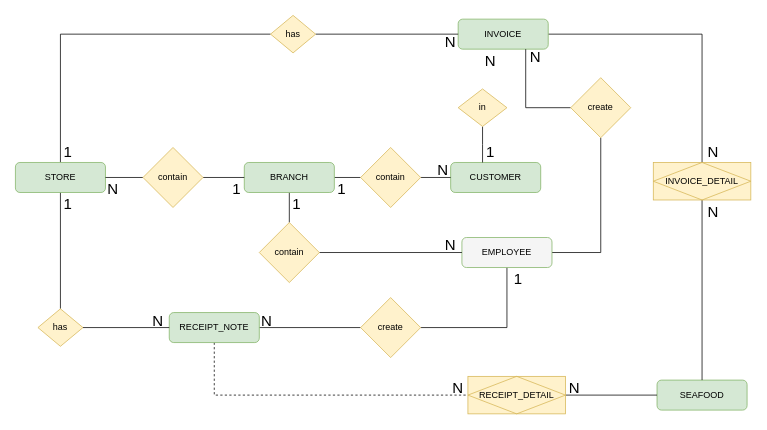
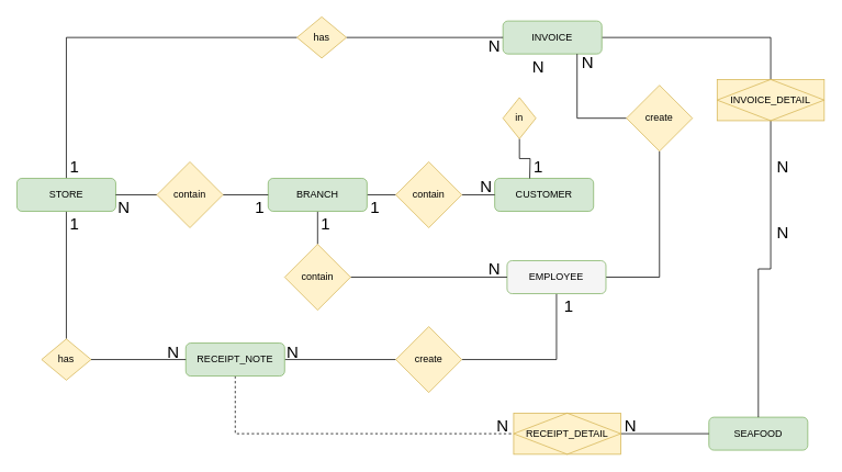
- <mxCell id="25" value="in" style="rhombus;whiteSpace=wrap;html=1;fillColor=#fff2cc;strokeColor=#d6b656;" parent="1" vertex="1"><mxGeometry x="610" y="118" width="65" height="50" as="geometry" /></mxCell>
+ <mxCell id="25" value="in" style="rhombus;whiteSpace=wrap;html=1;fillColor=#fff2cc;strokeColor=#d6b656;" parent="1" vertex="1"><mxGeometry x="610" y="118" width="40" height="50" as="geometry" /></mxCell>
- <mxCell id="19" value="INVOICE_DETAIL" style="shape=associativeEntity;whiteSpace=wrap;html=1;align=center;fontSize=12;fillColor=#fff2cc;strokeColor=#d6b656;" parent="1" vertex="1"><mxGeometry x="870" y="216" width="130" height="50" as="geometry" /></mxCell>
+ <mxCell id="19" value="INVOICE_DETAIL" style="shape=associativeEntity;whiteSpace=wrap;html=1;align=center;fontSize=12;fillColor=#fff2cc;strokeColor=#d6b656;" parent="1" vertex="1"><mxGeometry x="870" y="96" width="130" height="50" as="geometry" /></mxCell>
- <mxCell id="17" value="SEAFOOD" style="rounded=1;whiteSpace=wrap;html=1;fillColor=#d5e8d4;strokeColor=#82b366;" parent="1" vertex="1"><mxGeometry x="875" y="506" width="120" height="40" as="geometry" /></mxCell>
+ <mxCell id="17" value="SEAFOOD" style="rounded=1;whiteSpace=wrap;html=1;fillColor=#d5e8d4;strokeColor=#82b366;" parent="1" vertex="1"><mxGeometry x="860" y="506" width="120" height="40" as="geometry" /></mxCell>
